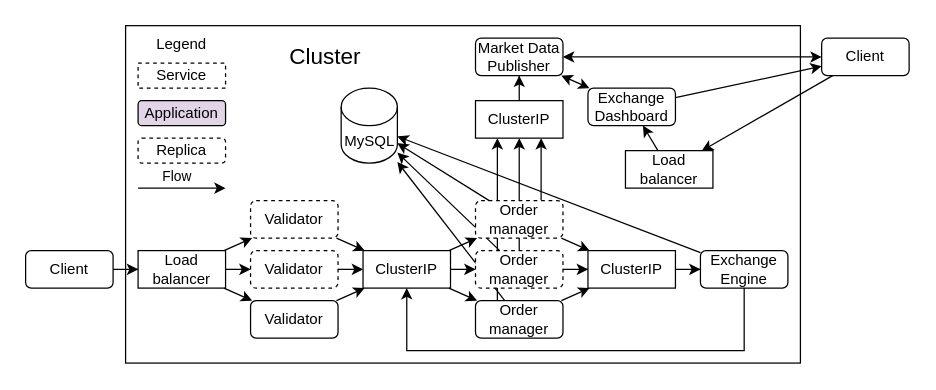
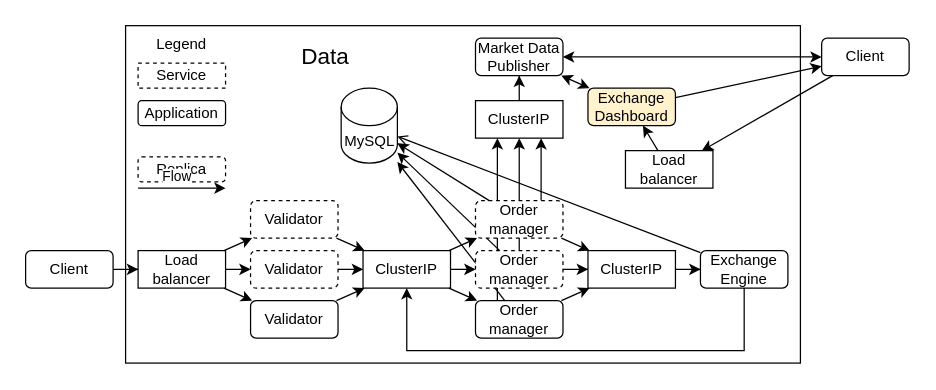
- <mxCell id="5" value="&lt;font style=&quot;font-size: 18px;&quot;&gt;Cluster&lt;/font&gt;" style="text;html=1;align=center;verticalAlign=middle;whiteSpace=wrap;rounded=0;movable=1;resizable=1;rotatable=1;deletable=1;editable=1;locked=0;connectable=1;" parent="1" vertex="1"><mxGeometry x="230" y="30" width="60" height="30" as="geometry" /></mxCell>
+ <mxCell id="5" value="&lt;font style=&quot;font-size: 18px;&quot;&gt;Data&lt;/font&gt;" style="text;html=1;align=center;verticalAlign=middle;whiteSpace=wrap;rounded=0;movable=1;resizable=1;rotatable=1;deletable=1;editable=1;locked=0;connectable=1;" parent="1" vertex="1"><mxGeometry x="230" y="30" width="60" height="30" as="geometry" /></mxCell>
- <mxCell id="37" value="Exchange Dashboard" style="rounded=1;whiteSpace=wrap;html=1;" parent="1" vertex="1"><mxGeometry x="470" y="70" width="70" height="30" as="geometry" /></mxCell>
+ <mxCell id="37" value="Exchange Dashboard" style="rounded=1;whiteSpace=wrap;html=1;fillColor=#fff2cc;" parent="1" vertex="1"><mxGeometry x="470" y="70" width="70" height="30" as="geometry" /></mxCell>
- <mxCell id="47" value="Application" style="rounded=1;whiteSpace=wrap;html=1;fillColor=#e1d5e7;" parent="1" vertex="1"><mxGeometry x="110" y="80" width="70" height="20" as="geometry" /></mxCell>
+ <mxCell id="47" value="Application" style="rounded=1;whiteSpace=wrap;html=1;" parent="1" vertex="1"><mxGeometry x="110" y="80" width="70" height="20" as="geometry" /></mxCell>
- <mxCell id="53" value="" style="endArrow=classic;html=1;rounded=0;" edge="1" parent="1" source="33" target="51"><mxGeometry width="50" height="50" relative="1" as="geometry"><mxPoint x="405" y="170" as="sourcePoint" /><mxPoint x="346" y="127" as="targetPoint" /></mxGeometry></mxCell>
+ <mxCell id="53" value="" style="endArrow=open;html=1;rounded=0;" edge="1" parent="1" source="33" target="51"><mxGeometry width="50" height="50" relative="1" as="geometry"><mxPoint x="405" y="170" as="sourcePoint" /><mxPoint x="346" y="127" as="targetPoint" /></mxGeometry></mxCell>
- <mxCell id="48" value="Replica" style="rounded=1;whiteSpace=wrap;html=1;dashed=1;" parent="1" vertex="1"><mxGeometry x="110" y="110" width="70" height="20" as="geometry" /></mxCell>
+ <mxCell id="48" value="Replica" style="rounded=1;whiteSpace=wrap;html=1;dashed=1;" parent="1" vertex="1"><mxGeometry x="110" y="125" width="70" height="20" as="geometry" /></mxCell>
